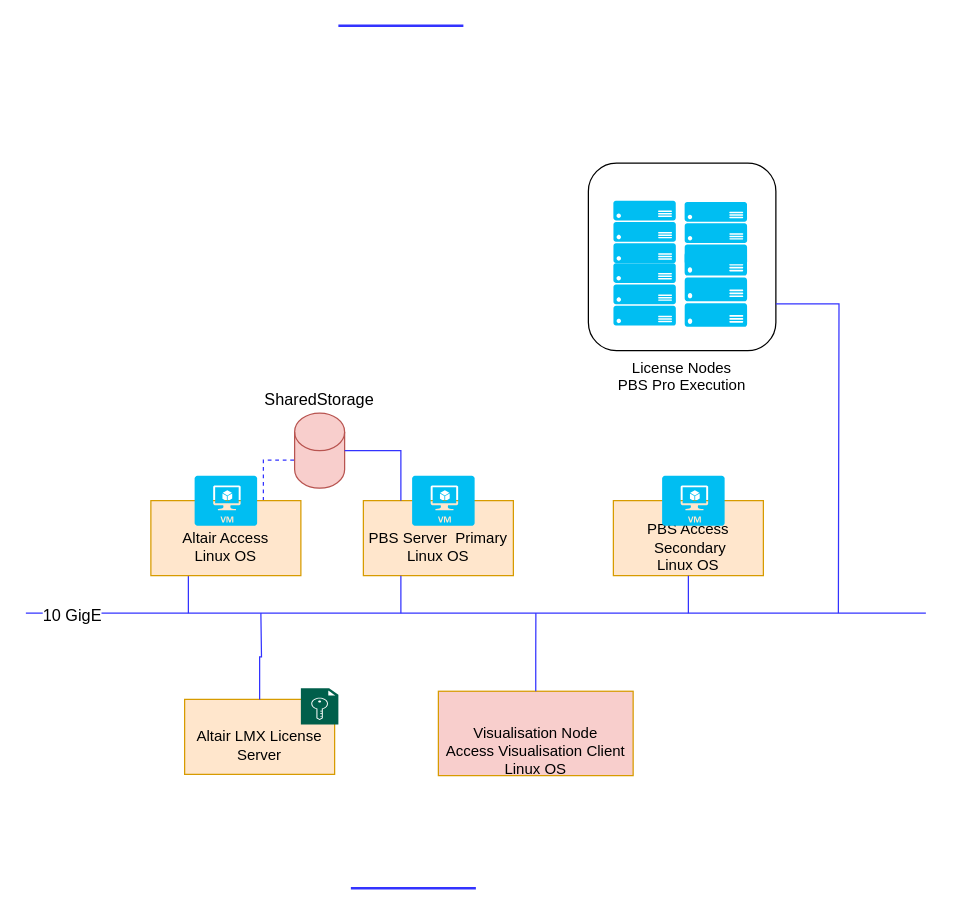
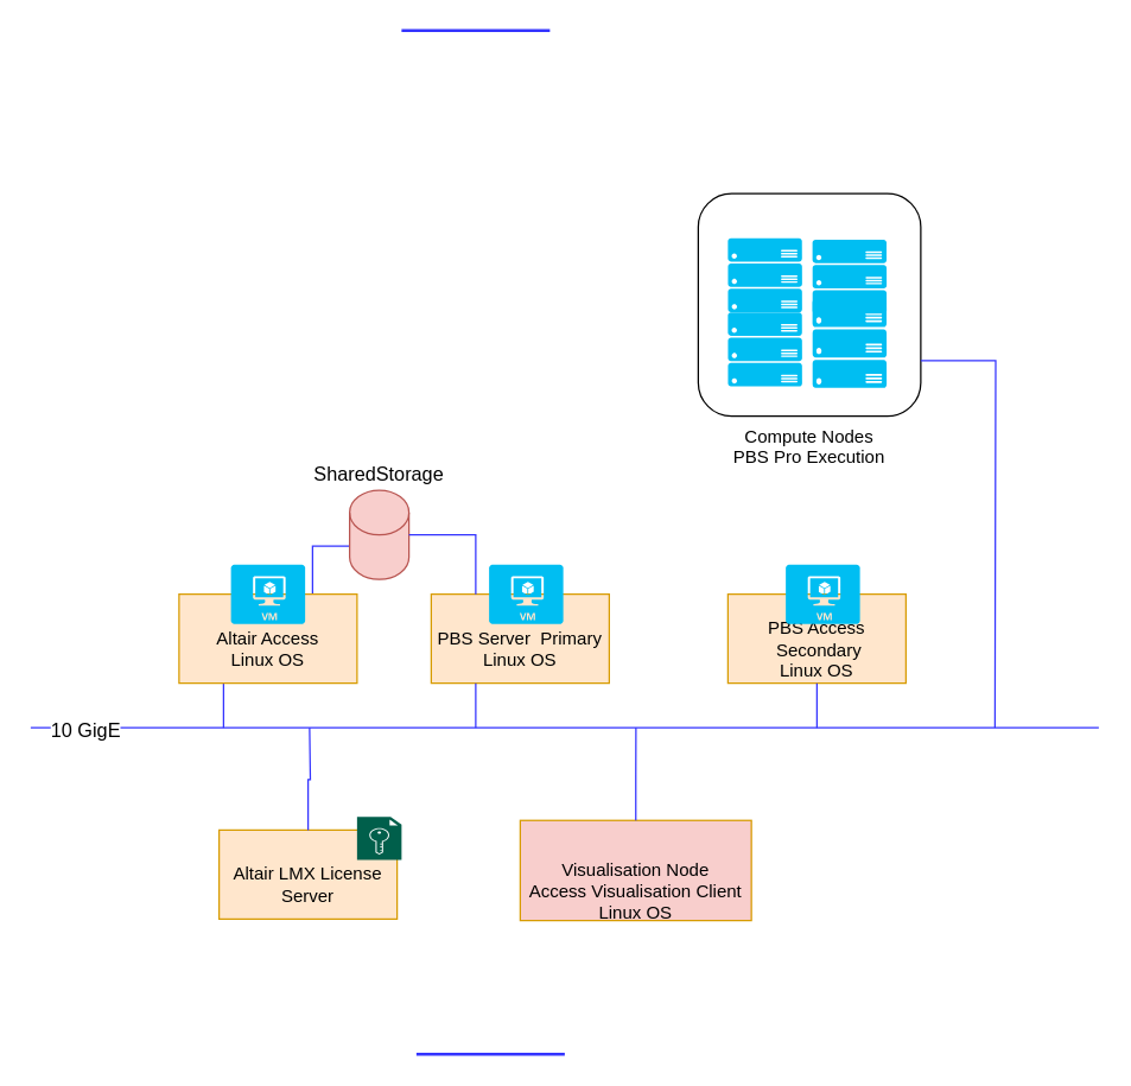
- <mxCell id="18" value="License Nodes&lt;br&gt;PBS Pro Execution" style="rounded=1;whiteSpace=wrap;html=1;fillColor=none;labelPosition=center;verticalLabelPosition=bottom;align=center;verticalAlign=top;" vertex="1" parent="17"><mxGeometry y="30" width="150" height="150" as="geometry" /></mxCell>
+ <mxCell id="18" value="Compute Nodes&lt;br&gt;PBS Pro Execution" style="rounded=1;whiteSpace=wrap;html=1;fillColor=none;labelPosition=center;verticalLabelPosition=bottom;align=center;verticalAlign=top;" vertex="1" parent="17"><mxGeometry y="30" width="150" height="150" as="geometry" /></mxCell>
- <mxCell id="12" style="edgeStyle=orthogonalEdgeStyle;rounded=0;orthogonalLoop=1;jettySize=auto;html=1;exitX=0.75;exitY=0;exitDx=0;exitDy=0;entryX=0;entryY=0;entryDx=0;entryDy=37.5;entryPerimeter=0;fontSize=13;endArrow=none;endFill=0;strokeColor=#3333FF;strokeWidth=1;dashed=1;" edge="1" parent="1" source="13" target="35"><mxGeometry relative="1" as="geometry" /></mxCell>
+ <mxCell id="12" style="edgeStyle=orthogonalEdgeStyle;rounded=0;orthogonalLoop=1;jettySize=auto;html=1;exitX=0.75;exitY=0;exitDx=0;exitDy=0;entryX=0;entryY=0;entryDx=0;entryDy=37.5;entryPerimeter=0;fontSize=13;endArrow=none;endFill=0;strokeColor=#3333FF;strokeWidth=1;" edge="1" parent="1" source="13" target="35"><mxGeometry relative="1" as="geometry" /></mxCell>
